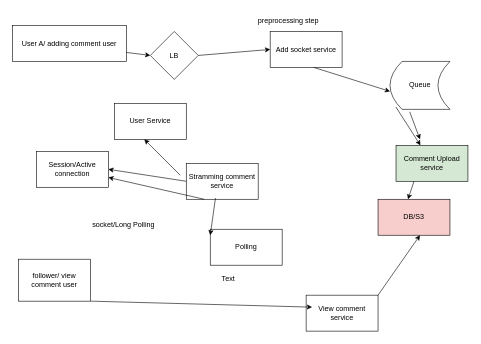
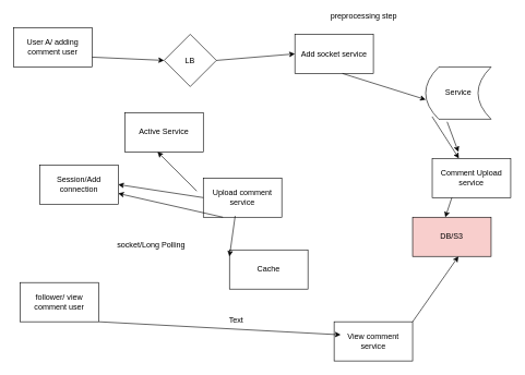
- <mxCell id="23" value="preprocessing step" style="text;html=1;align=center;verticalAlign=middle;resizable=0;points=[];autosize=1;strokeColor=none;fillColor=none;" vertex="1" parent="1"><mxGeometry x="420" y="20" width="120" height="30" as="geometry" /></mxCell>
+ <mxCell id="23" value="preprocessing step" style="text;html=1;align=center;verticalAlign=middle;resizable=0;points=[];autosize=1;strokeColor=none;fillColor=none;" vertex="1" parent="1"><mxGeometry x="495" y="10" width="120" height="30" as="geometry" /></mxCell>
- <mxCell id="2" value="User A/ adding comment user" style="rounded=0;whiteSpace=wrap;html=1;" vertex="1" parent="1"><mxGeometry x="20" y="42" width="190" height="60" as="geometry" /></mxCell>
+ <mxCell id="2" value="User A/ adding comment user" style="rounded=0;whiteSpace=wrap;html=1;" vertex="1" parent="1"><mxGeometry x="20" y="42" width="120" height="60" as="geometry" /></mxCell>
- <mxCell id="10" value="Queue" style="shape=dataStorage;whiteSpace=wrap;html=1;fixedSize=1;" vertex="1" parent="1"><mxGeometry x="650" y="102" width="100" height="80" as="geometry" /></mxCell>
+ <mxCell id="10" value="Service" style="shape=dataStorage;whiteSpace=wrap;html=1;fixedSize=1;" vertex="1" parent="1"><mxGeometry x="650" y="102" width="100" height="80" as="geometry" /></mxCell>
- <mxCell id="9" value="User Service" style="rounded=0;whiteSpace=wrap;html=1;" vertex="1" parent="1"><mxGeometry x="190" y="172" width="120" height="60" as="geometry" /></mxCell>
+ <mxCell id="9" value="Active Service" style="rounded=0;whiteSpace=wrap;html=1;" vertex="1" parent="1"><mxGeometry x="190" y="172" width="120" height="60" as="geometry" /></mxCell>
- <mxCell id="12" value="Comment Upload service" style="rounded=0;whiteSpace=wrap;html=1;fillColor=#d5e8d4;" vertex="1" parent="1"><mxGeometry x="660" y="242" width="120" height="60" as="geometry" /></mxCell>
+ <mxCell id="12" value="Comment Upload service" style="rounded=0;whiteSpace=wrap;html=1;" vertex="1" parent="1"><mxGeometry x="660" y="242" width="120" height="60" as="geometry" /></mxCell>
- <mxCell id="27" value="Session/Active connection" style="rounded=0;whiteSpace=wrap;html=1;" vertex="1" parent="1"><mxGeometry x="60" y="252" width="120" height="60" as="geometry" /></mxCell>
+ <mxCell id="27" value="Session/Add connection" style="rounded=0;whiteSpace=wrap;html=1;" vertex="1" parent="1"><mxGeometry x="60" y="252" width="120" height="60" as="geometry" /></mxCell>
- <mxCell id="8" value="Stramming comment service" style="rounded=0;whiteSpace=wrap;html=1;" vertex="1" parent="1"><mxGeometry x="310" y="272" width="120" height="60" as="geometry" /></mxCell>
+ <mxCell id="8" value="Upload comment service" style="rounded=0;whiteSpace=wrap;html=1;" vertex="1" parent="1"><mxGeometry x="310" y="272" width="120" height="60" as="geometry" /></mxCell>
- <mxCell id="22" value="socket/Long Polling" style="text;html=1;align=center;verticalAlign=middle;resizable=0;points=[];autosize=1;strokeColor=none;fillColor=none;" vertex="1" parent="1"><mxGeometry x="140" y="360" width="130" height="30" as="geometry" /></mxCell>
+ <mxCell id="22" value="socket/Long Polling" style="text;html=1;align=center;verticalAlign=middle;resizable=0;points=[];autosize=1;strokeColor=none;fillColor=none;" vertex="1" parent="1"><mxGeometry x="165" y="360" width="130" height="30" as="geometry" /></mxCell>
- <mxCell id="19" value="Polling" style="rounded=0;whiteSpace=wrap;html=1;" vertex="1" parent="1"><mxGeometry x="350" y="382" width="120" height="60" as="geometry" /></mxCell>
+ <mxCell id="19" value="Cache" style="rounded=0;whiteSpace=wrap;html=1;" vertex="1" parent="1"><mxGeometry x="350" y="382" width="120" height="60" as="geometry" /></mxCell>
- <mxCell id="21" value="Text" style="text;html=1;align=center;verticalAlign=middle;resizable=0;points=[];autosize=1;strokeColor=none;fillColor=none;" vertex="1" parent="1"><mxGeometry x="355" y="450" width="50" height="30" as="geometry" /></mxCell>
+ <mxCell id="21" value="Text" style="text;html=1;align=center;verticalAlign=middle;resizable=0;points=[];autosize=1;strokeColor=none;fillColor=none;" vertex="1" parent="1"><mxGeometry x="335" y="475" width="50" height="30" as="geometry" /></mxCell>
- <mxCell id="3" value="follower/ view comment user" style="rounded=0;whiteSpace=wrap;html=1;" vertex="1" parent="1"><mxGeometry x="30" y="432" width="120" height="70" as="geometry" /></mxCell>
+ <mxCell id="3" value="follower/ view comment user" style="rounded=0;whiteSpace=wrap;html=1;" vertex="1" parent="1"><mxGeometry x="30" y="432" width="120" height="60" as="geometry" /></mxCell>
